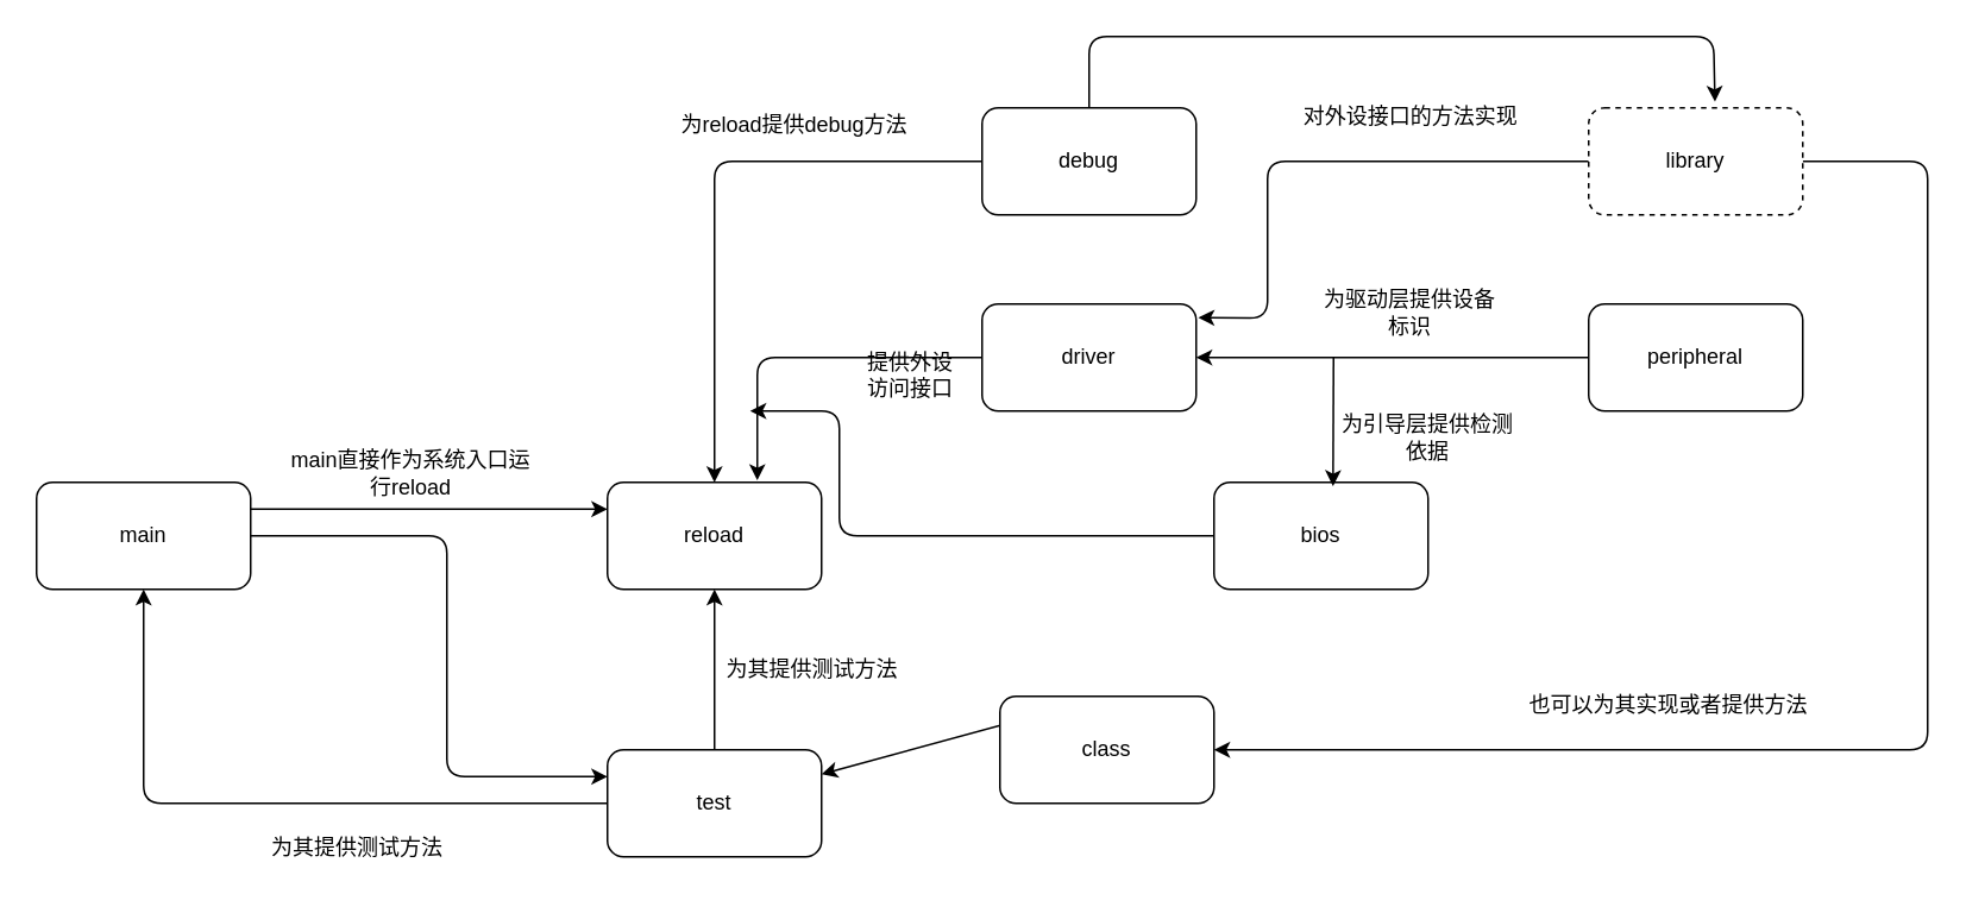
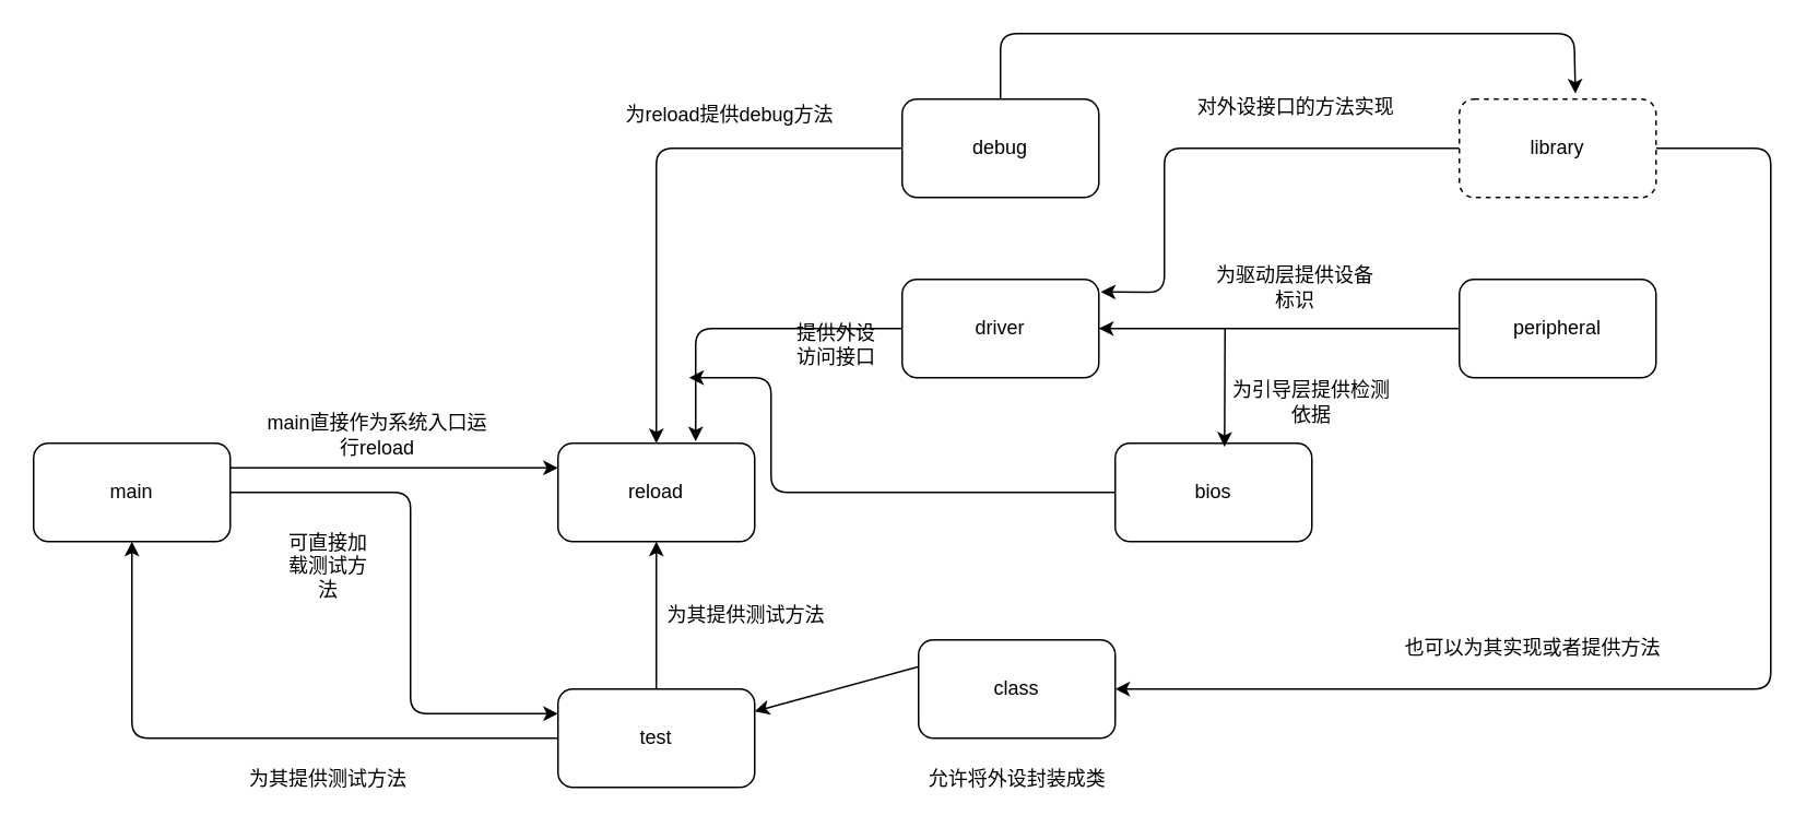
+ <mxCell id="14" value="可直接加载测试方法" style="text;strokeColor=none;align=center;fillColor=none;html=1;verticalAlign=middle;whiteSpace=wrap;rounded=1;" vertex="1" parent="1"><mxGeometry x="170" y="330" width="60" height="30" as="geometry" /></mxCell>
+ <mxCell id="33" value="允许将外设封装成类" style="text;html=1;align=center;verticalAlign=middle;resizable=0;points=[];autosize=1;strokeColor=none;fillColor=none;rounded=1;" vertex="1" parent="1"><mxGeometry x="555" y="460" width="130" height="30" as="geometry" /></mxCell>
